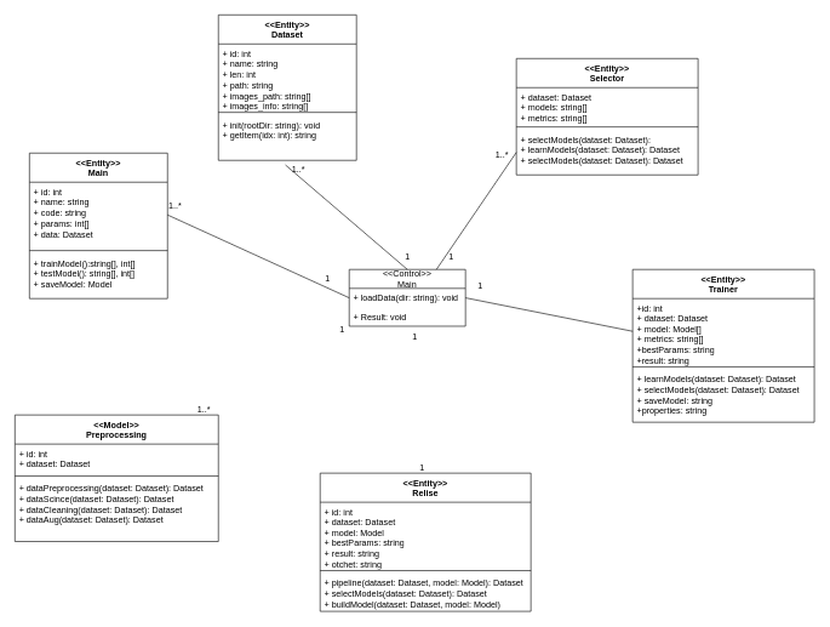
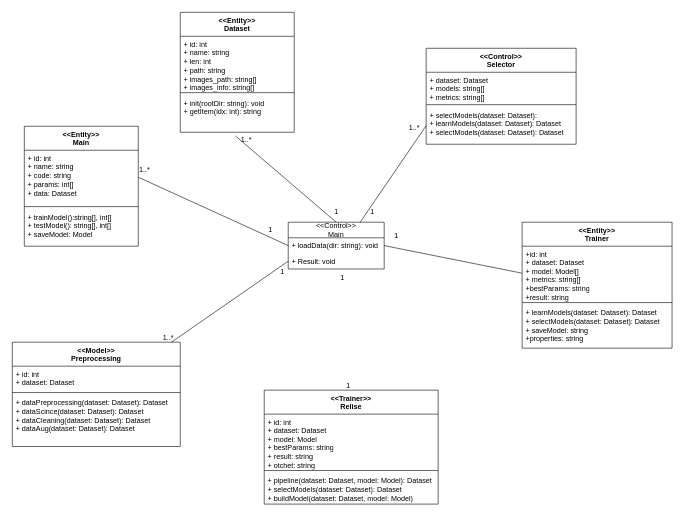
- <mxCell id="13" value="&amp;lt;&amp;lt;Entity&amp;gt;&amp;gt;&lt;div&gt;Selector&lt;/div&gt;" style="swimlane;fontStyle=1;align=center;verticalAlign=top;childLayout=stackLayout;horizontal=1;startSize=40;horizontalStack=0;resizeParent=1;resizeParentMax=0;resizeLast=0;collapsible=1;marginBottom=0;whiteSpace=wrap;html=1;" vertex="1" parent="1"><mxGeometry x="710" y="80" width="250" height="160" as="geometry" /></mxCell>
+ <mxCell id="13" value="&amp;lt;&amp;lt;Control&amp;gt;&amp;gt;&lt;div&gt;Selector&lt;/div&gt;" style="swimlane;fontStyle=1;align=center;verticalAlign=top;childLayout=stackLayout;horizontal=1;startSize=40;horizontalStack=0;resizeParent=1;resizeParentMax=0;resizeLast=0;collapsible=1;marginBottom=0;whiteSpace=wrap;html=1;" vertex="1" parent="1"><mxGeometry x="710" y="80" width="250" height="160" as="geometry" /></mxCell>
+ <mxCell id="42" value="" style="endArrow=none;html=1;rounded=0;entryX=0;entryY=0.5;entryDx=0;entryDy=0;" edge="1" parent="1" source="9" target="4"><mxGeometry width="50" height="50" relative="1" as="geometry"><mxPoint x="810" y="640" as="sourcePoint" /><mxPoint x="860" y="590" as="targetPoint" /></mxGeometry></mxCell>
- <mxCell id="21" value="&amp;lt;&amp;lt;Entity&amp;gt;&amp;gt;&lt;div&gt;Relise&lt;/div&gt;" style="swimlane;fontStyle=1;align=center;verticalAlign=top;childLayout=stackLayout;horizontal=1;startSize=40;horizontalStack=0;resizeParent=1;resizeParentMax=0;resizeLast=0;collapsible=1;marginBottom=0;whiteSpace=wrap;html=1;" vertex="1" parent="1"><mxGeometry x="440" y="650" width="290" height="190" as="geometry" /></mxCell>
+ <mxCell id="21" value="&amp;lt;&amp;lt;Trainer&amp;gt;&amp;gt;&lt;div&gt;Relise&lt;/div&gt;" style="swimlane;fontStyle=1;align=center;verticalAlign=top;childLayout=stackLayout;horizontal=1;startSize=40;horizontalStack=0;resizeParent=1;resizeParentMax=0;resizeLast=0;collapsible=1;marginBottom=0;whiteSpace=wrap;html=1;" vertex="1" parent="1"><mxGeometry x="440" y="650" width="290" height="190" as="geometry" /></mxCell>
